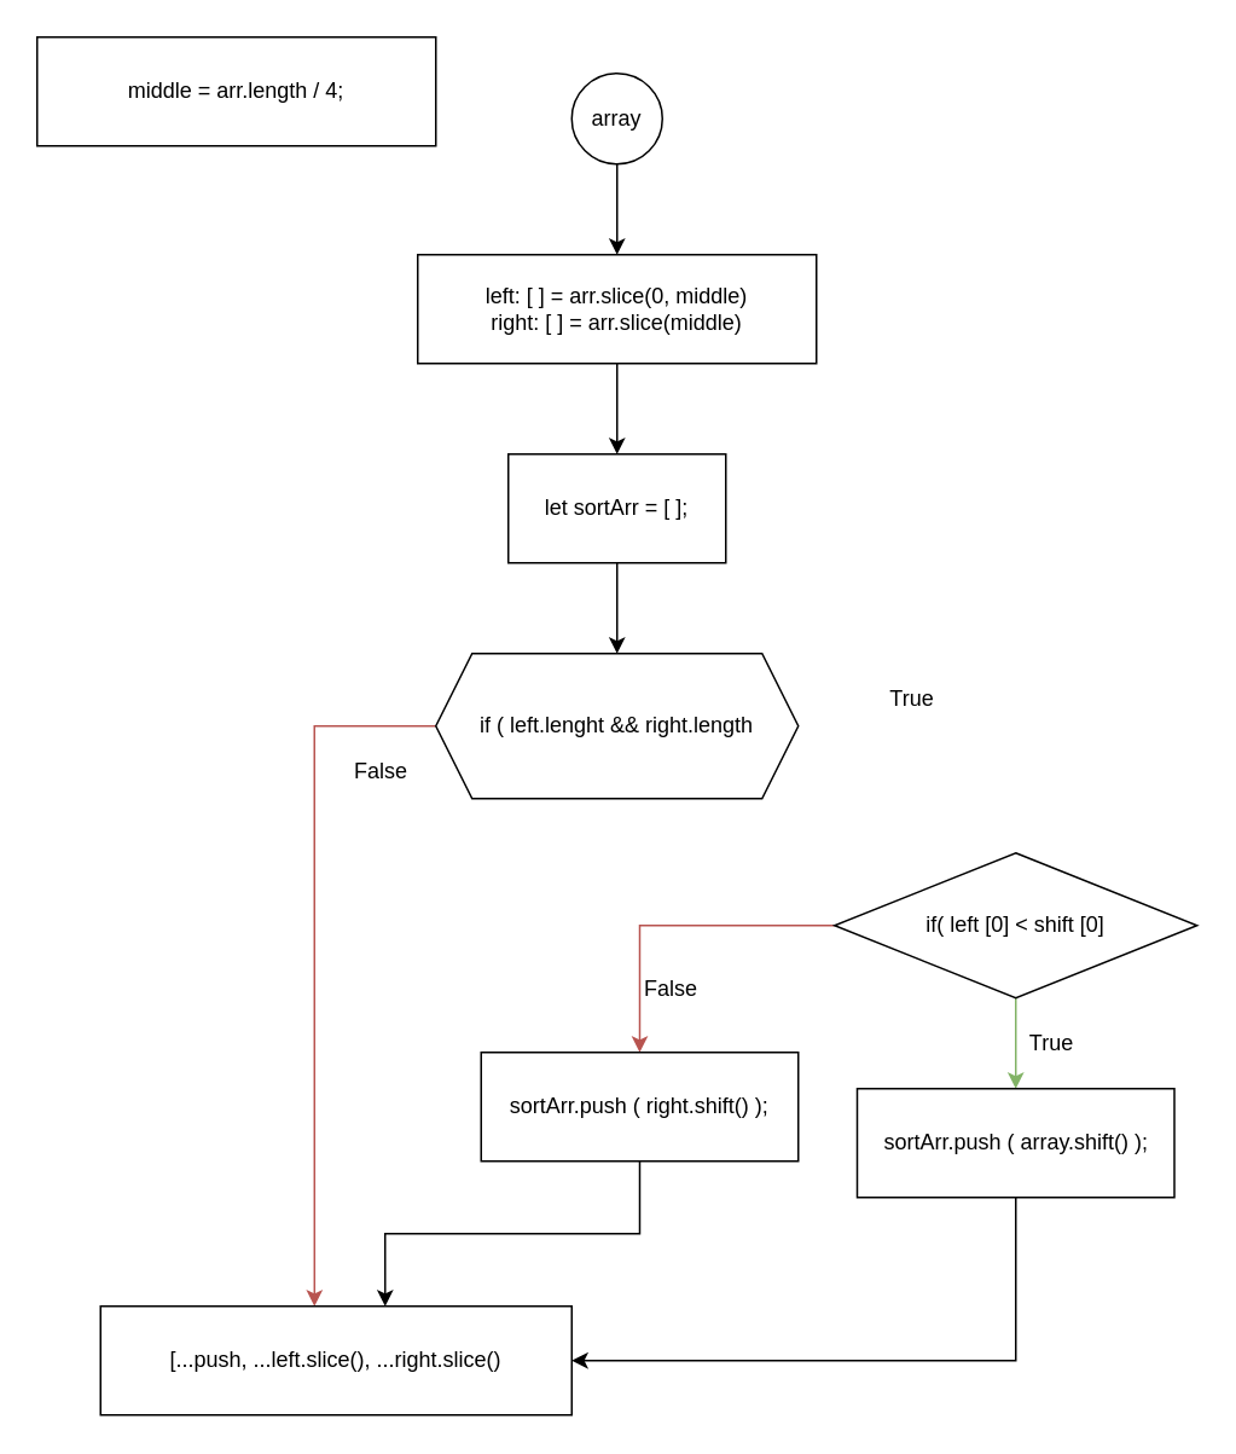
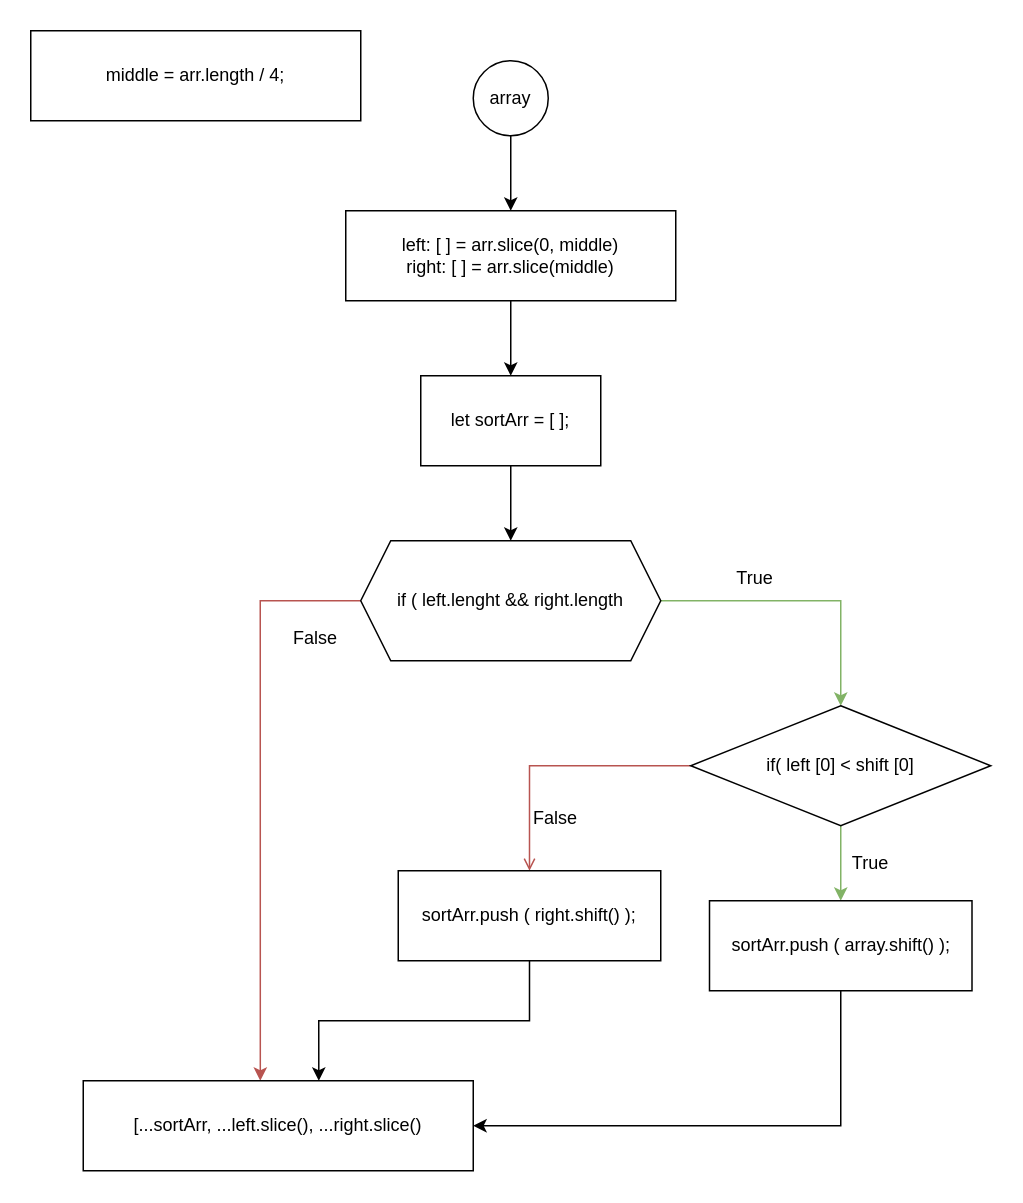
+ <mxCell id="7" style="edgeStyle=orthogonalEdgeStyle;rounded=0;orthogonalLoop=1;jettySize=auto;html=1;fillColor=#d5e8d4;strokeColor=#82b366;" edge="1" parent="1" source="9" target="12"><mxGeometry relative="1" as="geometry" /></mxCell>
- <mxCell id="11" style="edgeStyle=orthogonalEdgeStyle;rounded=0;orthogonalLoop=1;jettySize=auto;html=1;entryX=0.5;entryY=0;entryDx=0;entryDy=0;fillColor=#f8cecc;strokeColor=#b85450;" edge="1" parent="1" source="12" target="18"><mxGeometry relative="1" as="geometry" /></mxCell>
+ <mxCell id="11" style="edgeStyle=orthogonalEdgeStyle;rounded=0;orthogonalLoop=1;jettySize=auto;html=1;entryX=0.5;entryY=0;entryDx=0;entryDy=0;fillColor=#f8cecc;strokeColor=#b85450;endArrow=open;" edge="1" parent="1" source="12" target="18"><mxGeometry relative="1" as="geometry" /></mxCell>
- <mxCell id="22" value="[...push, ...left.slice(), ...right.slice()" style="rounded=0;whiteSpace=wrap;html=1;" vertex="1" parent="1"><mxGeometry x="55" y="720" width="260" height="60" as="geometry" /></mxCell>
+ <mxCell id="22" value="[...sortArr, ...left.slice(), ...right.slice()" style="rounded=0;whiteSpace=wrap;html=1;" vertex="1" parent="1"><mxGeometry x="55" y="720" width="260" height="60" as="geometry" /></mxCell>
